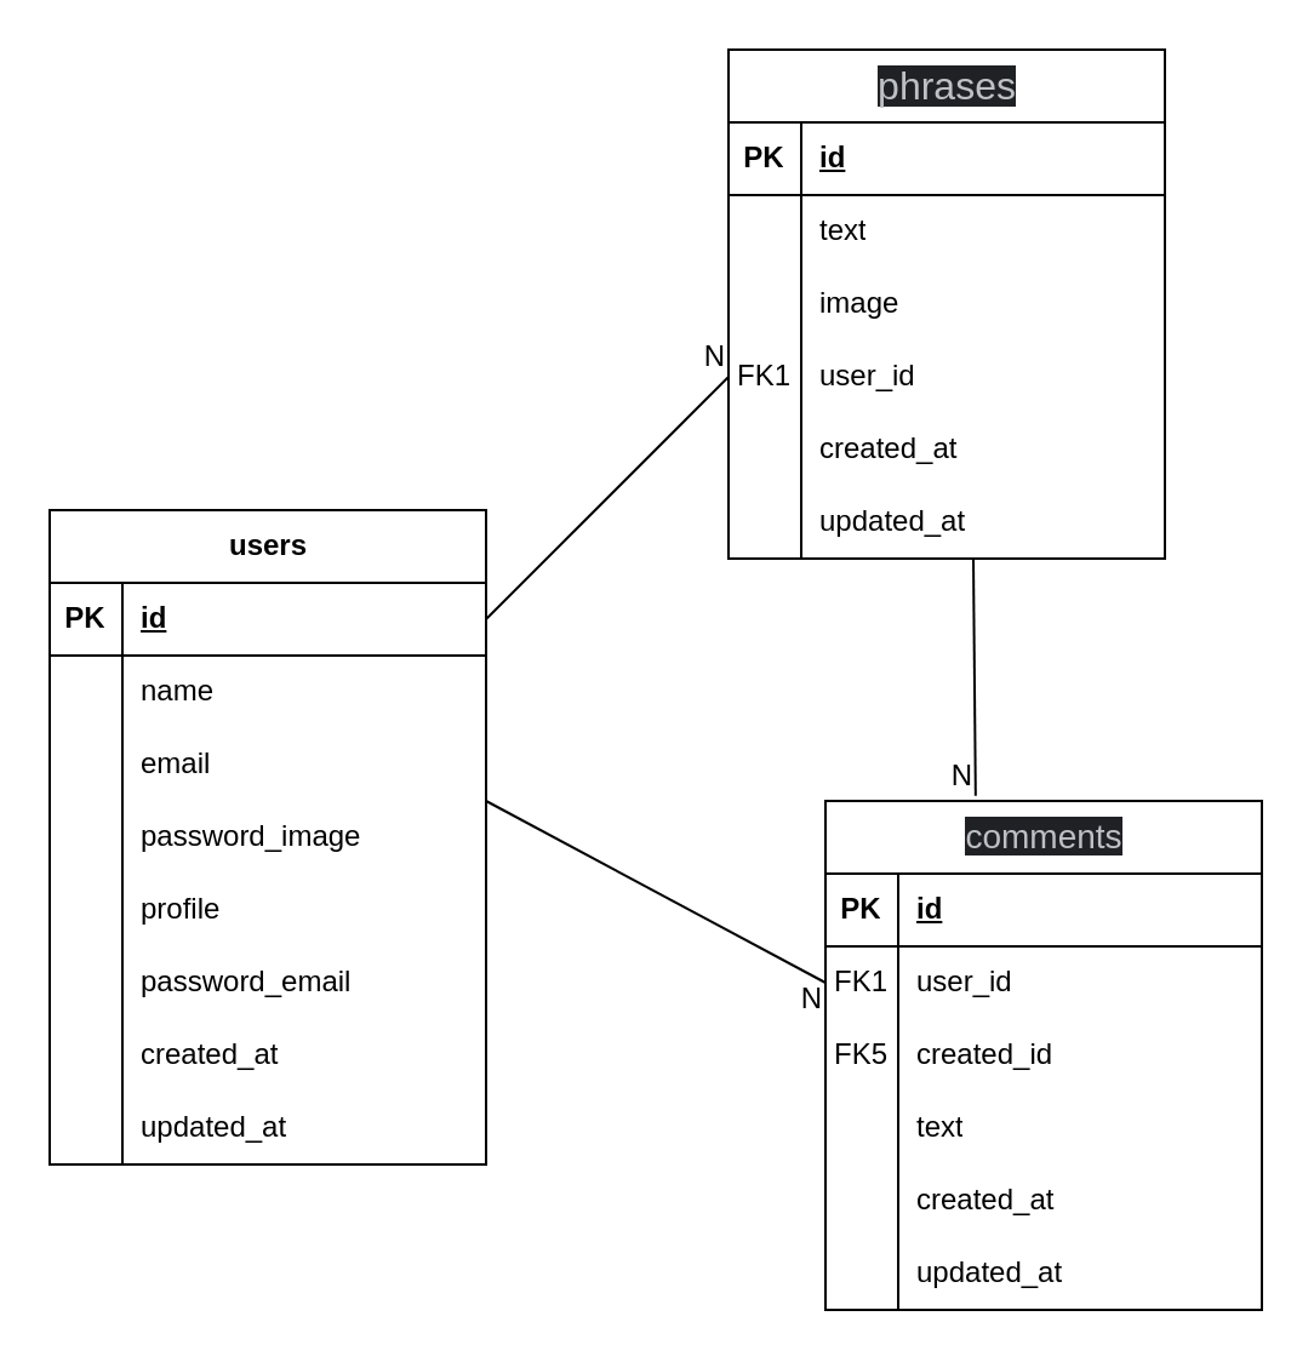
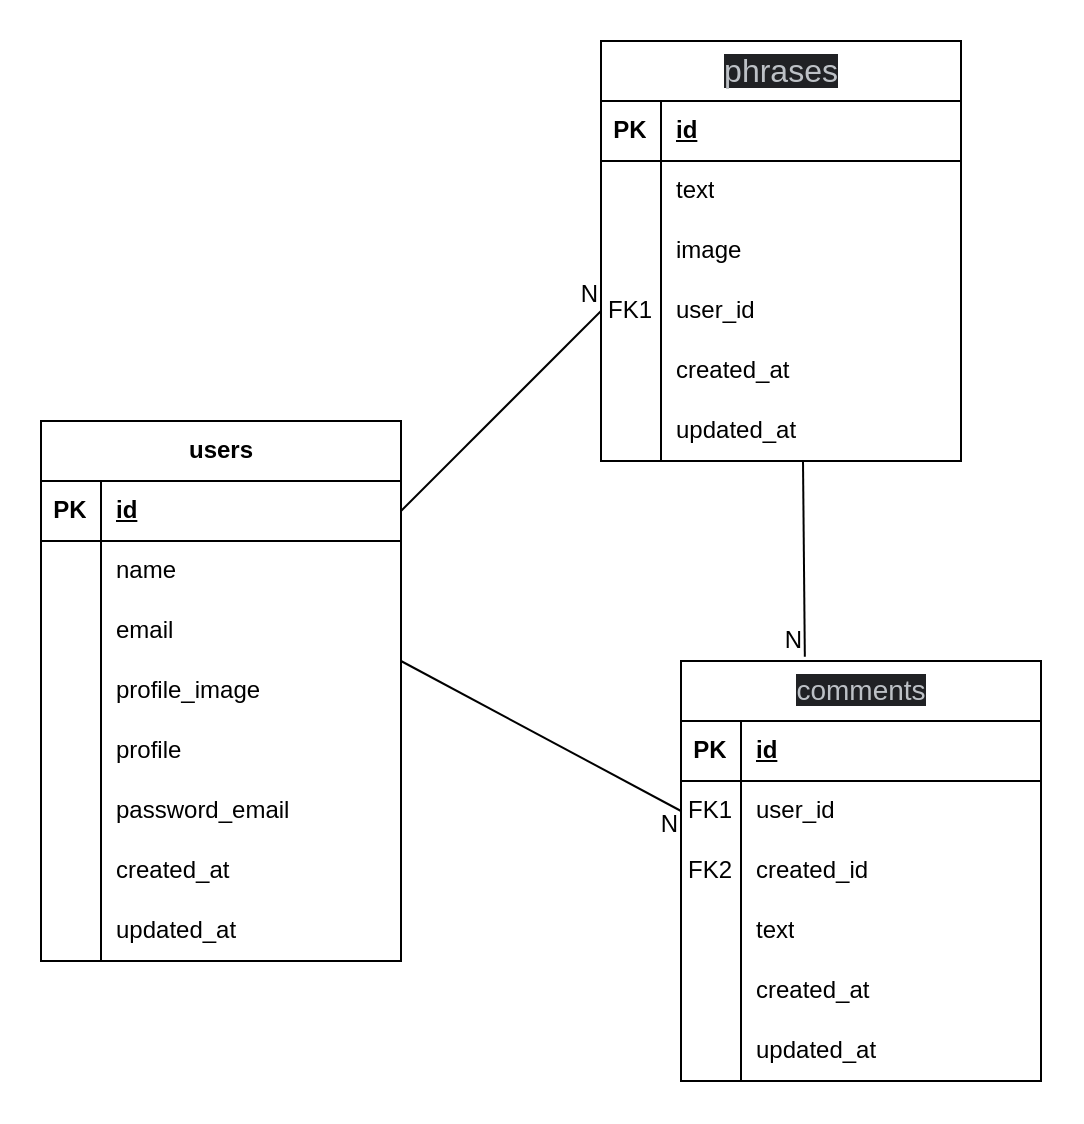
- <mxCell id="15" value="password_image" style="shape=partialRectangle;connectable=0;fillColor=none;top=0;left=0;bottom=0;right=0;align=left;spacingLeft=6;overflow=hidden;whiteSpace=wrap;html=1;" vertex="1" parent="13"><mxGeometry x="30" width="150" height="30" as="geometry"><mxRectangle width="150" height="30" as="alternateBounds" /></mxGeometry></mxCell>
+ <mxCell id="15" value="profile_image" style="shape=partialRectangle;connectable=0;fillColor=none;top=0;left=0;bottom=0;right=0;align=left;spacingLeft=6;overflow=hidden;whiteSpace=wrap;html=1;" vertex="1" parent="13"><mxGeometry x="30" width="150" height="30" as="geometry"><mxRectangle width="150" height="30" as="alternateBounds" /></mxGeometry></mxCell>
- <mxCell id="59" value="FK5" style="shape=partialRectangle;connectable=0;fillColor=none;top=0;left=0;bottom=0;right=0;editable=1;overflow=hidden;whiteSpace=wrap;html=1;" vertex="1" parent="58"><mxGeometry width="30" height="30" as="geometry"><mxRectangle width="30" height="30" as="alternateBounds" /></mxGeometry></mxCell>
+ <mxCell id="59" value="FK2" style="shape=partialRectangle;connectable=0;fillColor=none;top=0;left=0;bottom=0;right=0;editable=1;overflow=hidden;whiteSpace=wrap;html=1;" vertex="1" parent="58"><mxGeometry width="30" height="30" as="geometry"><mxRectangle width="30" height="30" as="alternateBounds" /></mxGeometry></mxCell>
